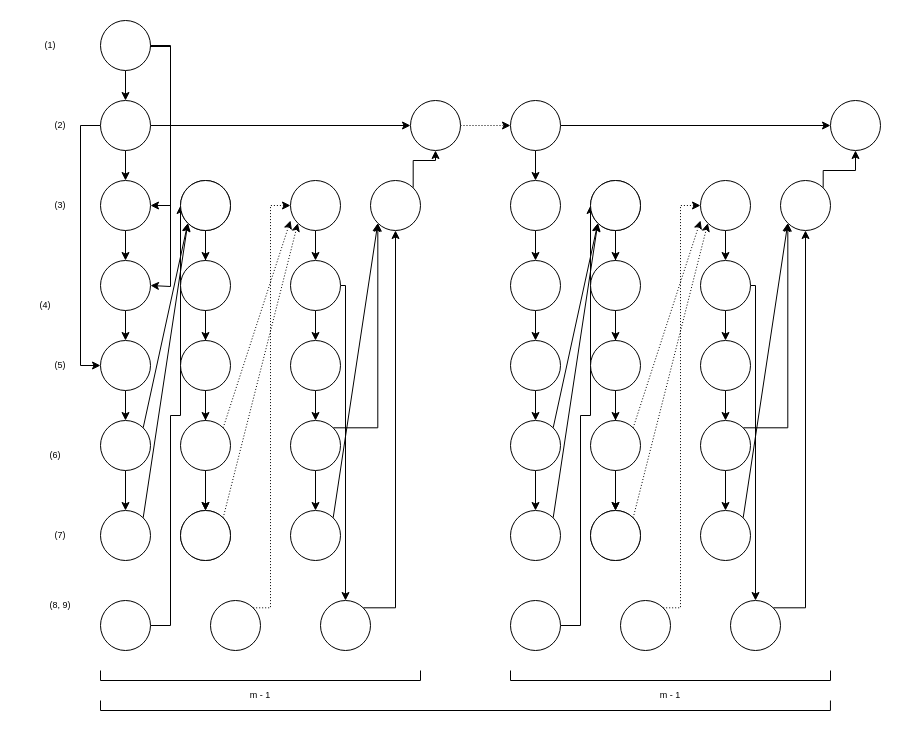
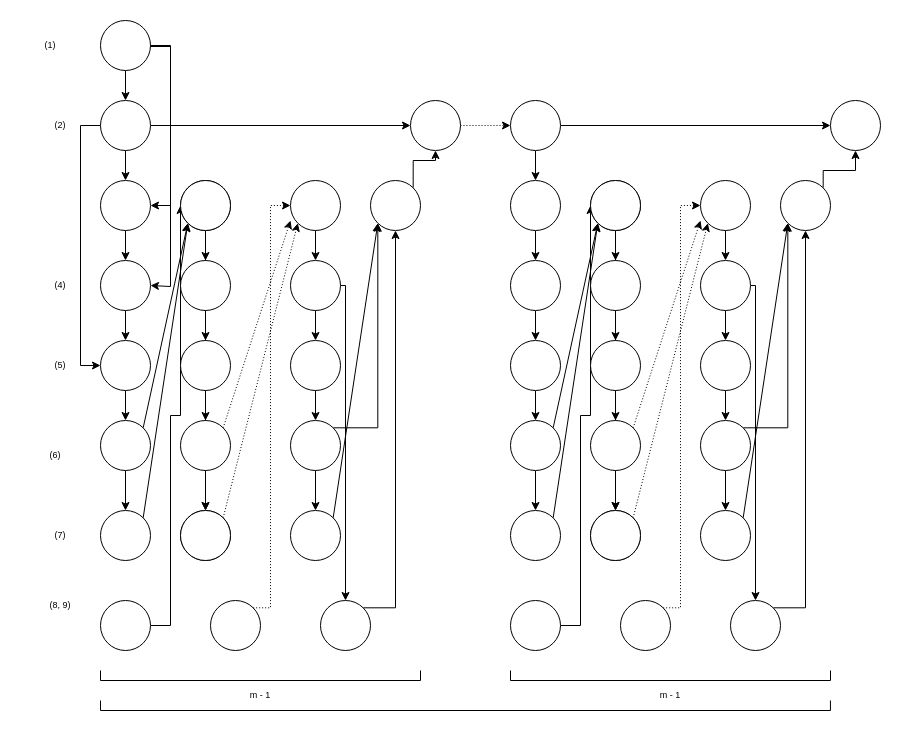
- <mxCell id="28" value="(3)" style="text;html=1;strokeColor=none;fillColor=none;align=center;verticalAlign=middle;whiteSpace=wrap;rounded=0;fontSize=9;" parent="1" vertex="1"><mxGeometry x="30" y="190" width="60" height="30" as="geometry" /></mxCell>
- <mxCell id="29" value="(4)" style="text;html=1;strokeColor=none;fillColor=none;align=center;verticalAlign=middle;whiteSpace=wrap;rounded=0;fontSize=9;" parent="1" vertex="1"><mxGeometry x="15" y="290" width="60" height="30" as="geometry" /></mxCell>
+ <mxCell id="29" value="(4)" style="text;html=1;strokeColor=none;fillColor=none;align=center;verticalAlign=middle;whiteSpace=wrap;rounded=0;fontSize=9;" parent="1" vertex="1"><mxGeometry x="30" y="270" width="60" height="30" as="geometry" /></mxCell>
